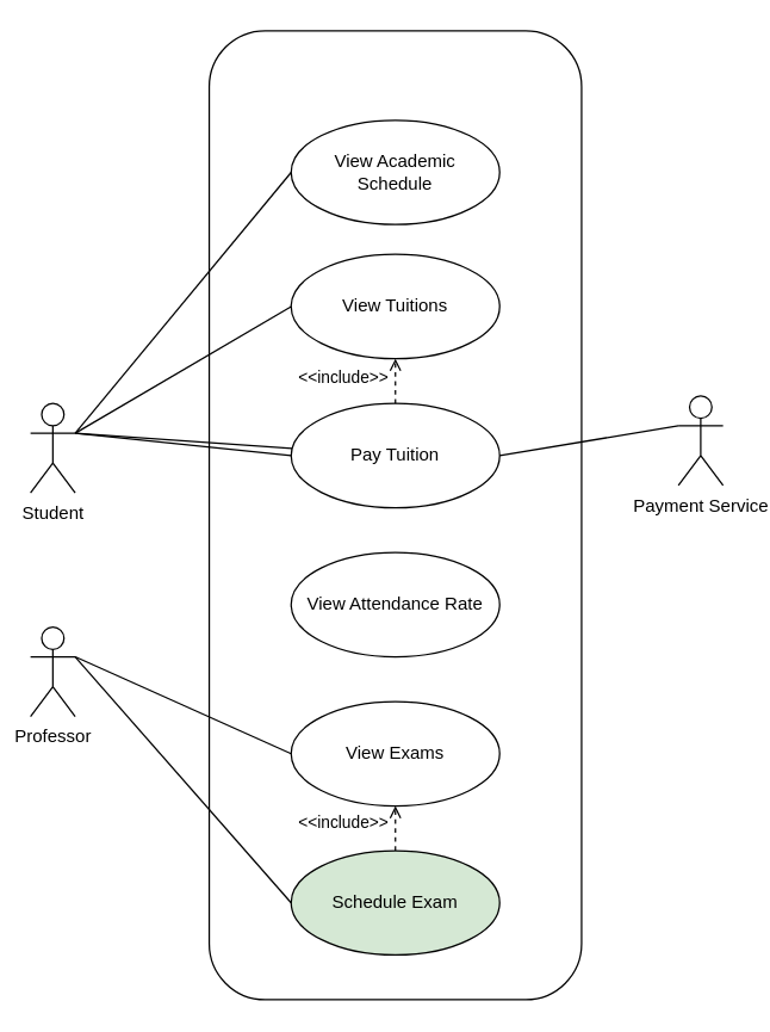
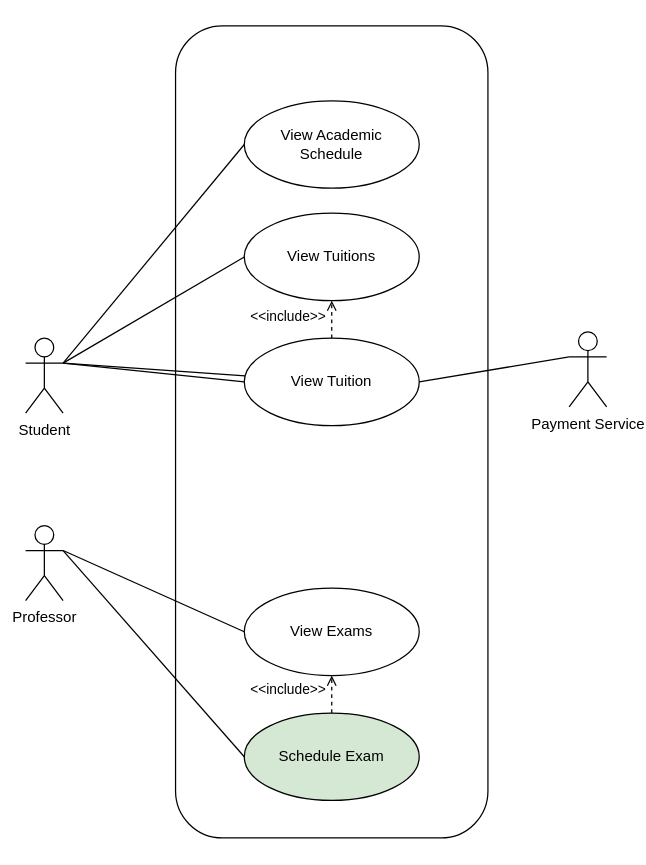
- <mxCell id="6" value="Pay Tuition" style="ellipse;whiteSpace=wrap;html=1;" vertex="1" parent="1"><mxGeometry x="195" y="270" width="140" height="70" as="geometry" /></mxCell>
+ <mxCell id="6" value="View Tuition" style="ellipse;whiteSpace=wrap;html=1;" vertex="1" parent="1"><mxGeometry x="195" y="270" width="140" height="70" as="geometry" /></mxCell>
- <mxCell id="10" value="View Attendance Rate" style="ellipse;whiteSpace=wrap;html=1;" vertex="1" parent="1"><mxGeometry x="195" y="370" width="140" height="70" as="geometry" /></mxCell>
